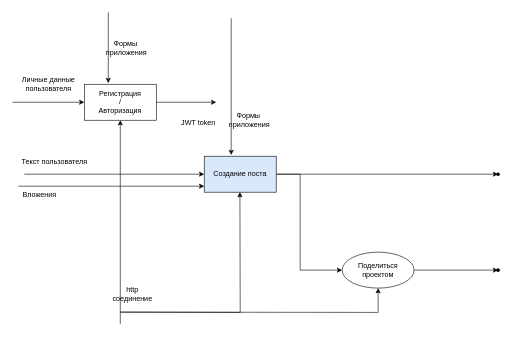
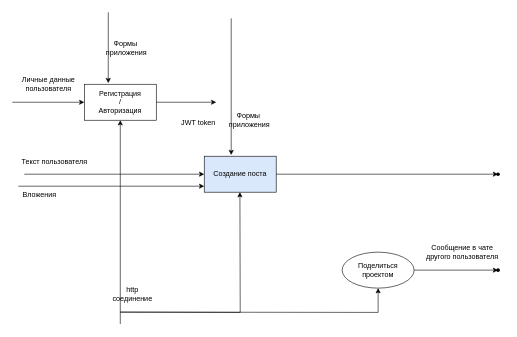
+ <mxCell id="20" value="Сообщение в чате&lt;br&gt;другого пользователя" style="text;html=1;align=center;verticalAlign=middle;resizable=0;points=[];autosize=1;strokeColor=none;fillColor=none;" vertex="1" parent="1"><mxGeometry x="700" y="400" width="140" height="40" as="geometry" /></mxCell>
- <mxCell id="7" value="" style="edgeStyle=orthogonalEdgeStyle;rounded=0;orthogonalLoop=1;jettySize=auto;html=1;" edge="1" parent="1" source="9" target="18"><mxGeometry relative="1" as="geometry"><Array as="points"><mxPoint x="500" y="290" /><mxPoint x="500" y="450" /></Array></mxGeometry></mxCell>
